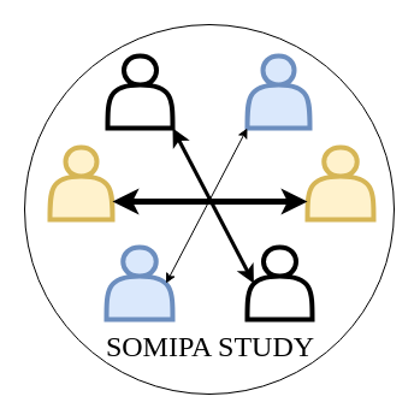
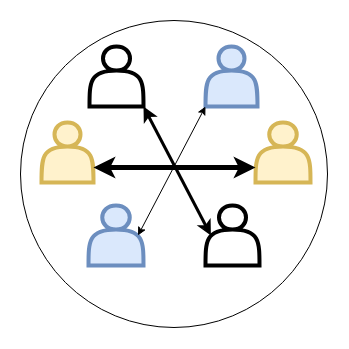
- <mxCell id="10" value="&lt;font style=&quot;font-size: 24px&quot; face=&quot;Lucida Console&quot;&gt;SOMIPA STUDY&lt;/font&gt;" style="text;html=1;align=center;verticalAlign=middle;resizable=0;points=[];autosize=1;strokeWidth=1;" vertex="1" parent="1"><mxGeometry x="82" y="277" width="183" height="22" as="geometry" /></mxCell>
